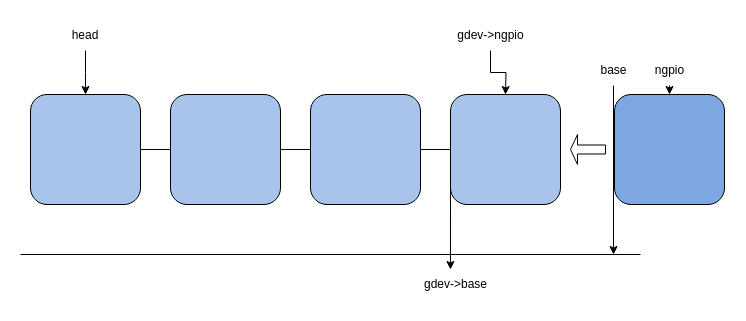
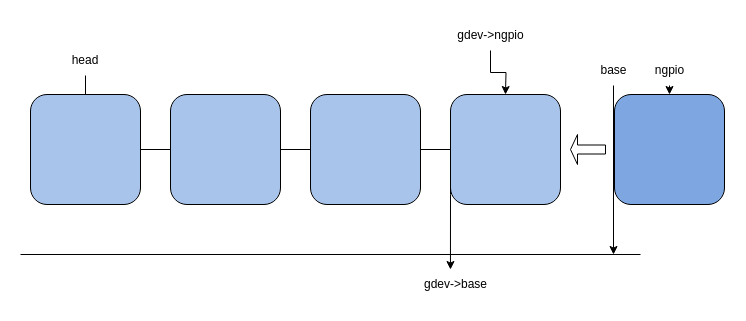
- <mxCell id="3" value="head" style="text;html=1;align=center;verticalAlign=middle;whiteSpace=wrap;rounded=0;" vertex="1" parent="1"><mxGeometry x="55" y="20" width="60" height="30" as="geometry" /></mxCell>
+ <mxCell id="3" value="head" style="text;html=1;align=center;verticalAlign=middle;whiteSpace=wrap;rounded=0;" vertex="1" parent="1"><mxGeometry x="55" y="45" width="60" height="30" as="geometry" /></mxCell>
